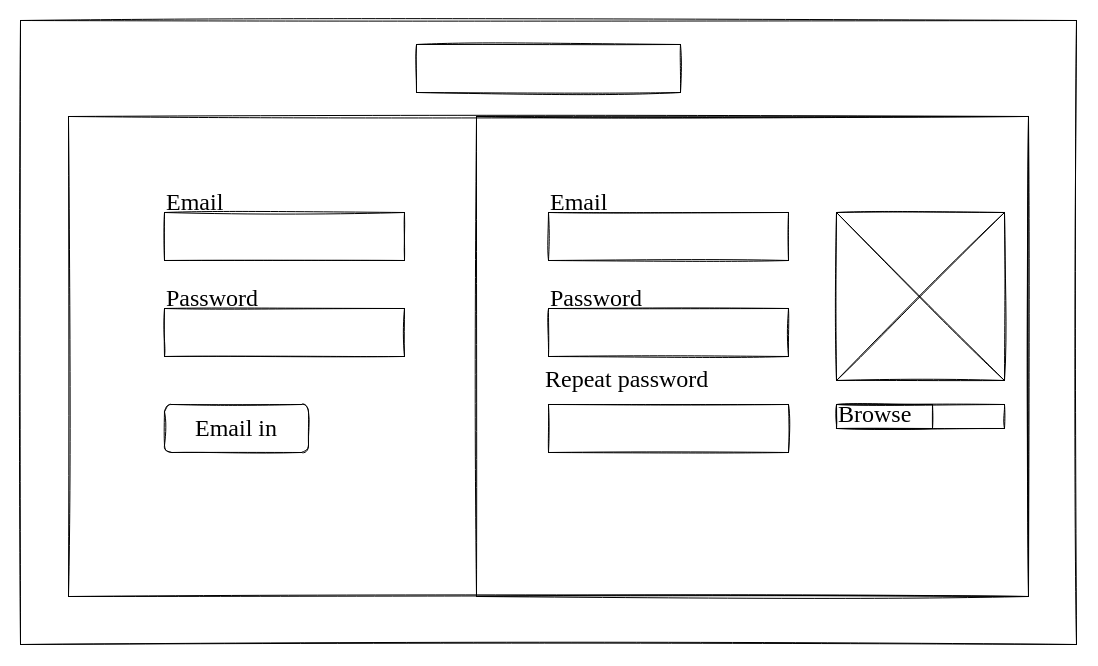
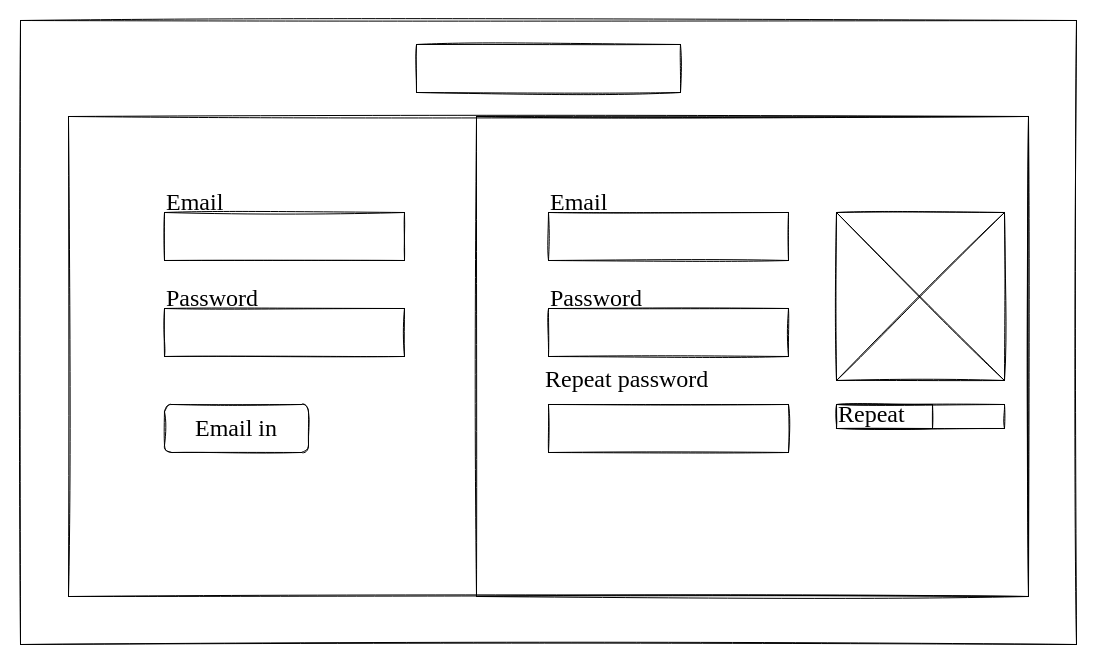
- <mxCell id="21" value="Browse" style="text;html=1;strokeColor=none;fillColor=none;align=left;verticalAlign=middle;whiteSpace=wrap;rounded=0;shadow=0;glass=0;sketch=1;fontFamily=Comic Sans MS;fontSize=24;" vertex="1" parent="1"><mxGeometry x="836" y="404" width="240" height="20" as="geometry" /></mxCell>
+ <mxCell id="21" value="Repeat" style="text;html=1;strokeColor=none;fillColor=none;align=left;verticalAlign=middle;whiteSpace=wrap;rounded=0;shadow=0;glass=0;sketch=1;fontFamily=Comic Sans MS;fontSize=24;" vertex="1" parent="1"><mxGeometry x="836" y="404" width="240" height="20" as="geometry" /></mxCell>
